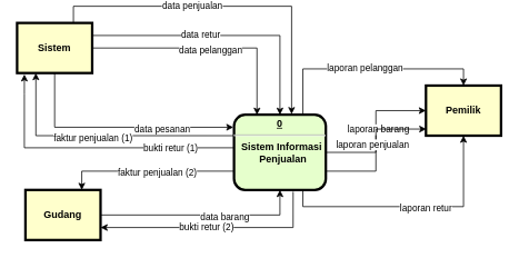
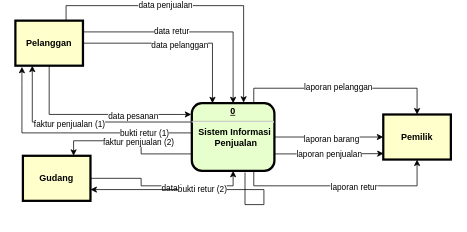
- <mxCell id="8" value="Sistem" style="whiteSpace=wrap;align=center;verticalAlign=middle;fontStyle=1;strokeWidth=3;fillColor=#FFFFCC" parent="1" vertex="1"><mxGeometry x="20" y="20" width="90" height="60" as="geometry" /></mxCell>
+ <mxCell id="8" value="Pelanggan" style="whiteSpace=wrap;align=center;verticalAlign=middle;fontStyle=1;strokeWidth=3;fillColor=#FFFFCC" parent="1" vertex="1"><mxGeometry x="20" y="20" width="90" height="60" as="geometry" /></mxCell>
- <mxCell id="9" value="Pemilik" style="whiteSpace=wrap;align=center;verticalAlign=middle;fontStyle=1;strokeWidth=3;fillColor=#FFFFCC" vertex="1" parent="1"><mxGeometry x="510" y="95" width="90" height="60" as="geometry" /></mxCell>
+ <mxCell id="9" value="Pemilik" style="whiteSpace=wrap;align=center;verticalAlign=middle;fontStyle=1;strokeWidth=3;fillColor=#FFFFCC" vertex="1" parent="1"><mxGeometry x="510" y="145" width="90" height="60" as="geometry" /></mxCell>
- <mxCell id="25" value="&lt;p style=&quot;margin: 0px; margin-top: 4px; text-align: center; text-decoration: underline;&quot;&gt;&lt;strong&gt;0&lt;/strong&gt;&lt;/p&gt;&lt;hr&gt;&lt;p style=&quot;margin: 0px; margin-left: 8px;&quot;&gt;Sistem Informasi&amp;nbsp;&lt;/p&gt;&lt;p style=&quot;margin: 0px; margin-left: 8px;&quot;&gt;Penjualan&lt;/p&gt;" style="verticalAlign=middle;align=center;overflow=fill;fontSize=12;fontFamily=Helvetica;html=1;rounded=1;fontStyle=1;strokeWidth=3;fillColor=#E6FFCC" vertex="1" parent="1"><mxGeometry x="280" y="130" width="110" height="90" as="geometry" /></mxCell>
+ <mxCell id="25" value="&lt;p style=&quot;margin: 0px; margin-top: 4px; text-align: center; text-decoration: underline;&quot;&gt;&lt;strong&gt;0&lt;/strong&gt;&lt;/p&gt;&lt;hr&gt;&lt;p style=&quot;margin: 0px; margin-left: 8px;&quot;&gt;Sistem Informasi&amp;nbsp;&lt;/p&gt;&lt;p style=&quot;margin: 0px; margin-left: 8px;&quot;&gt;Penjualan&lt;/p&gt;" style="verticalAlign=middle;align=center;overflow=fill;fontSize=12;fontFamily=Helvetica;html=1;rounded=1;fontStyle=1;strokeWidth=3;fillColor=#E6FFCC" vertex="1" parent="1"><mxGeometry x="255" y="130" width="110" height="90" as="geometry" /></mxCell>
- <mxCell id="12" value="Gudang" style="whiteSpace=wrap;align=center;verticalAlign=middle;fontStyle=1;strokeWidth=3;fillColor=#FFFFCC" vertex="1" parent="1"><mxGeometry x="30" y="220" width="90" height="60" as="geometry" /></mxCell>
+ <mxCell id="12" value="Gudang" style="whiteSpace=wrap;align=center;verticalAlign=middle;fontStyle=1;strokeWidth=3;fillColor=#FFFFCC" vertex="1" parent="1"><mxGeometry x="30" y="200" width="90" height="60" as="geometry" /></mxCell>
